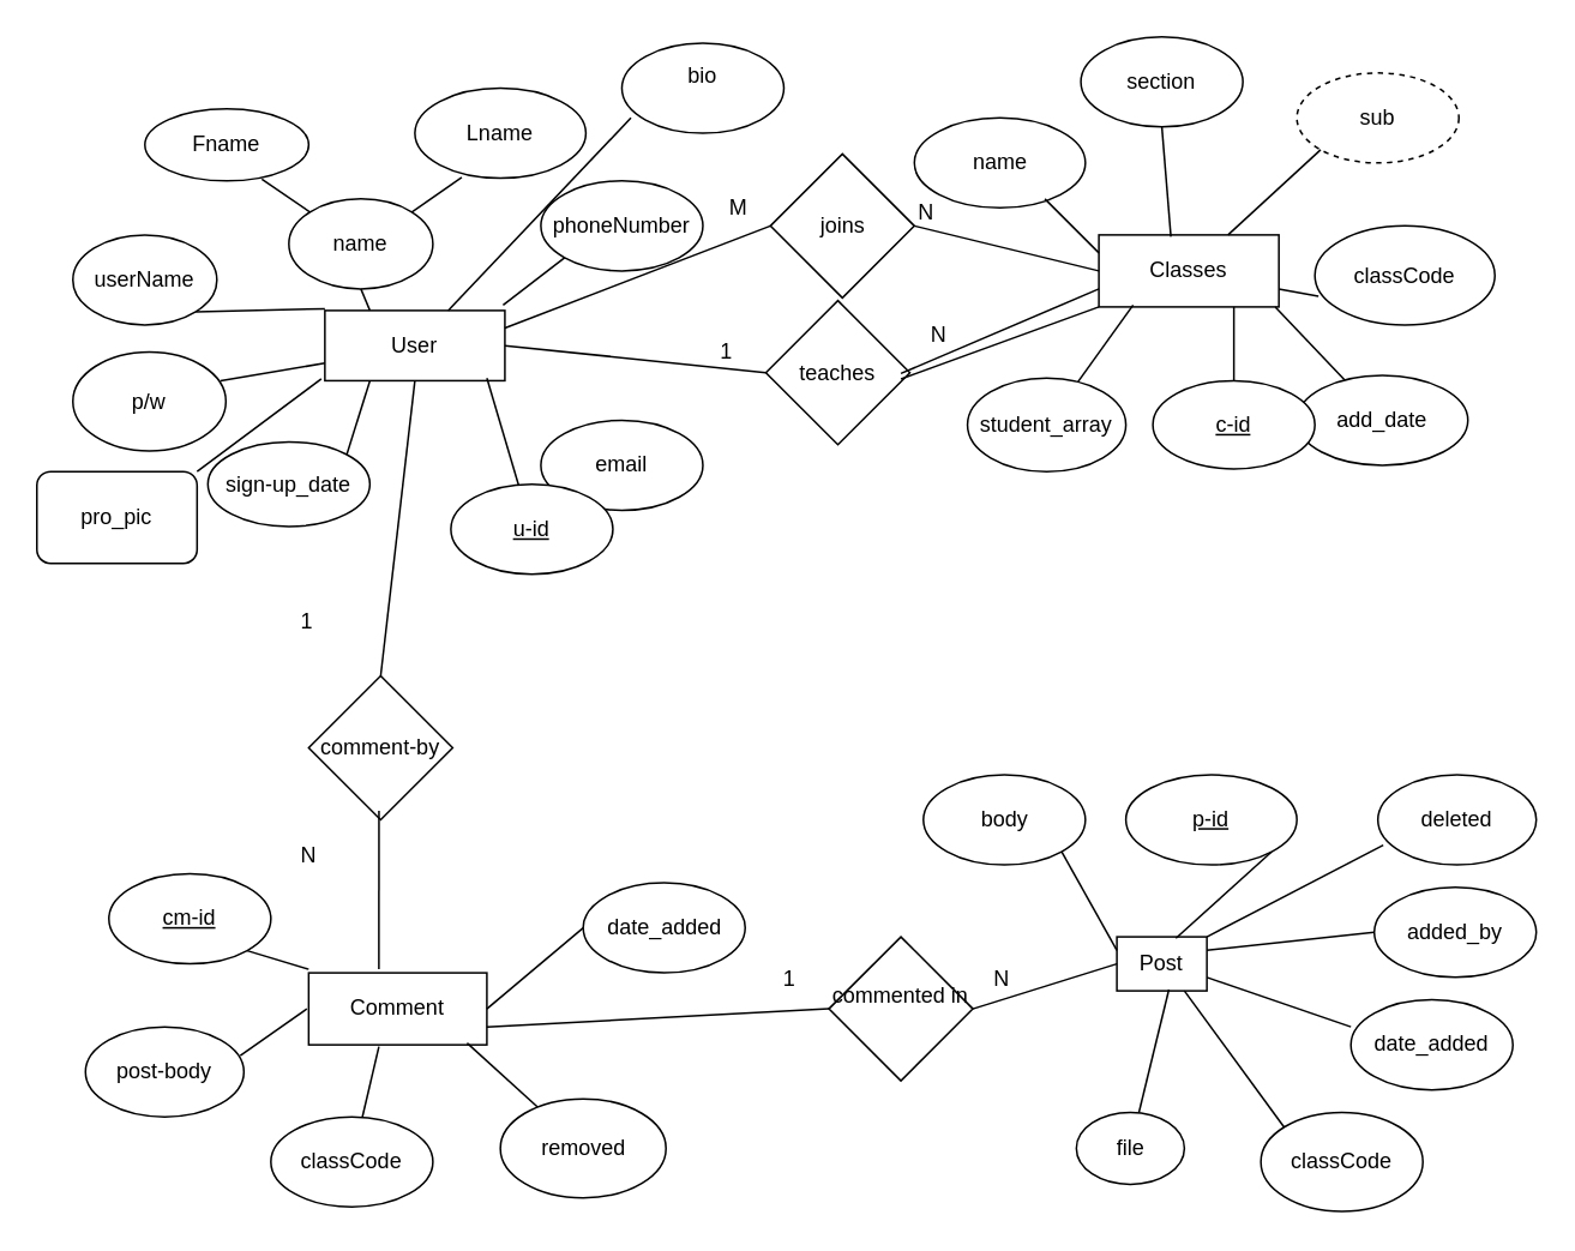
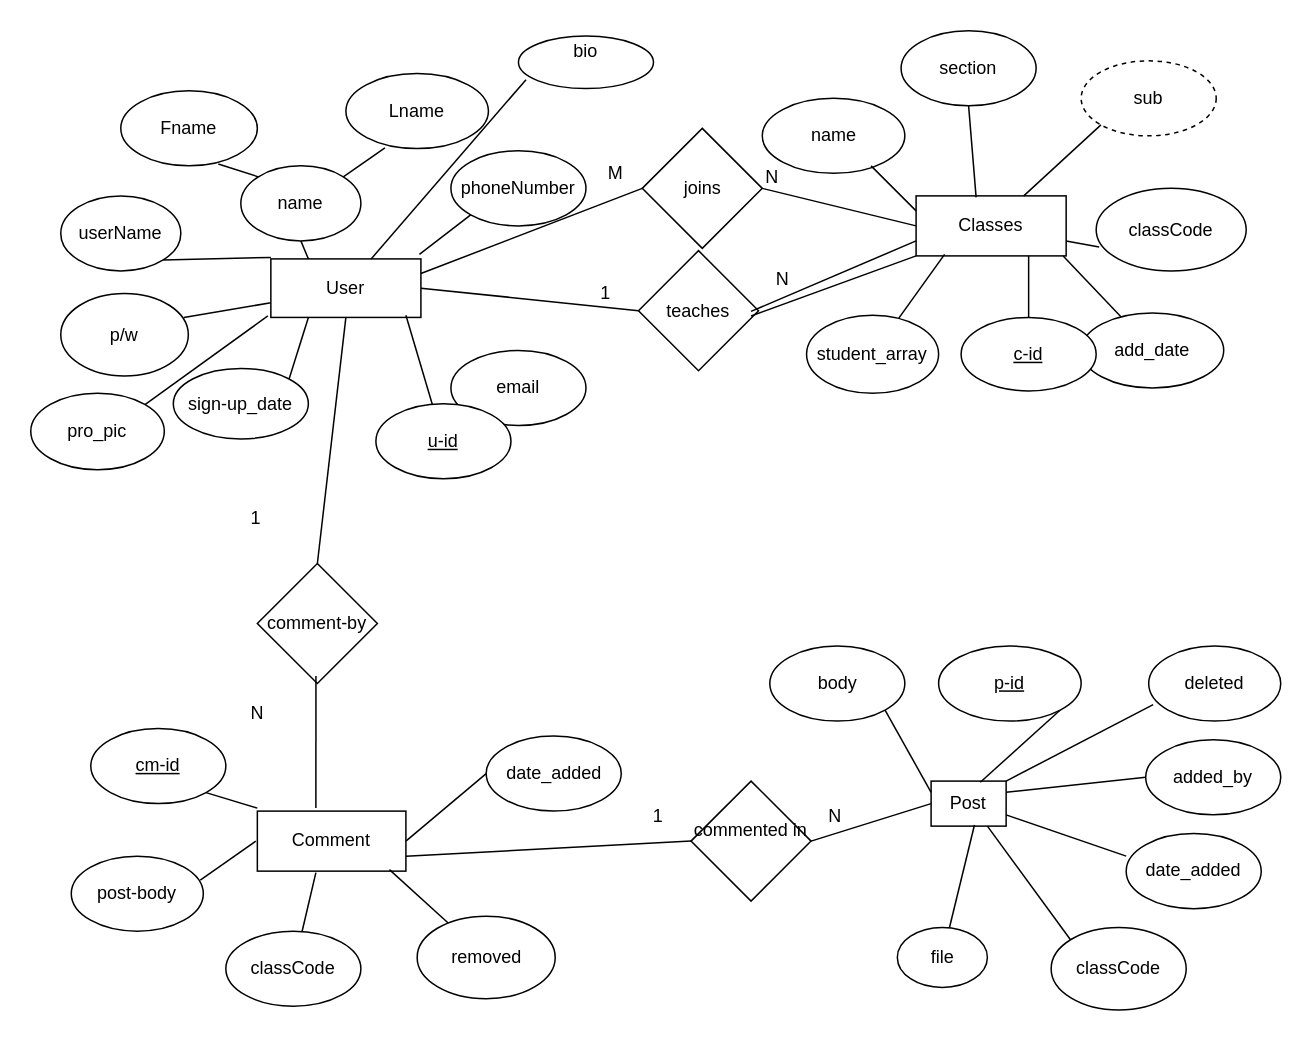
- <mxCell id="59" value="bio&lt;br&gt;&lt;br&gt;" style="ellipse;whiteSpace=wrap;html=1;" parent="1" vertex="1"><mxGeometry x="345" y="23.5" width="90" height="50" as="geometry" /></mxCell>
+ <mxCell id="59" value="bio&lt;br&gt;&lt;br&gt;" style="ellipse;whiteSpace=wrap;html=1;" parent="1" vertex="1"><mxGeometry x="345" y="23.5" width="90" height="35" as="geometry" /></mxCell>
- <mxCell id="9" value="Fname" style="ellipse;whiteSpace=wrap;html=1;" parent="1" vertex="1"><mxGeometry x="80" y="60" width="91" height="40" as="geometry" /></mxCell>
+ <mxCell id="9" value="Fname" style="ellipse;whiteSpace=wrap;html=1;" parent="1" vertex="1"><mxGeometry x="80" y="60" width="91" height="50" as="geometry" /></mxCell>
- <mxCell id="84" value="pro_pic" style="whiteSpace=wrap;html=1;rounded=1;" vertex="1" parent="1"><mxGeometry y="261.5" width="89" height="51" as="geometry" x="20" /></mxCell>
+ <mxCell id="84" value="pro_pic" style="ellipse;whiteSpace=wrap;html=1;" vertex="1" parent="1"><mxGeometry y="261.5" width="89" height="51" as="geometry" x="20" /></mxCell>
